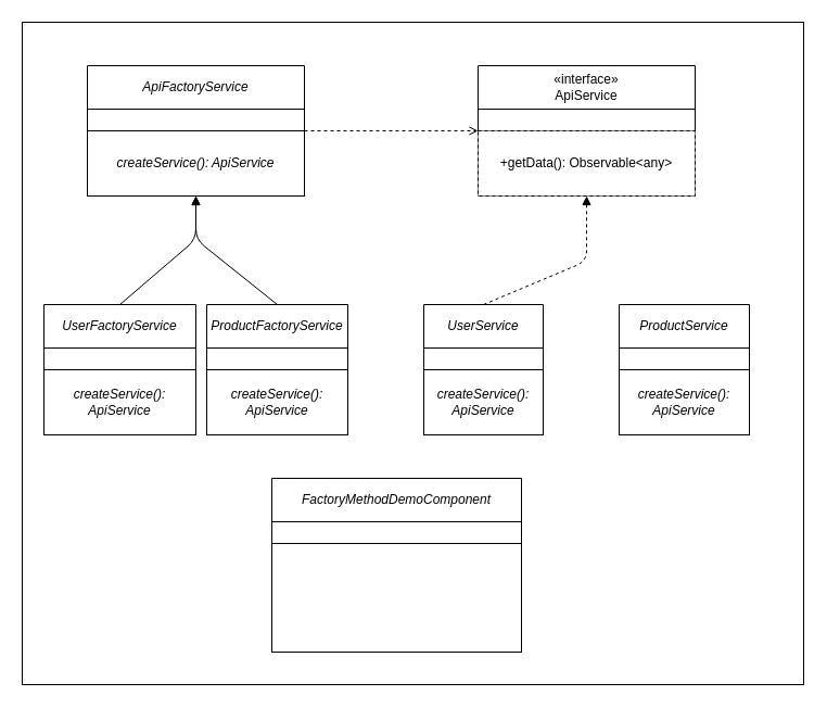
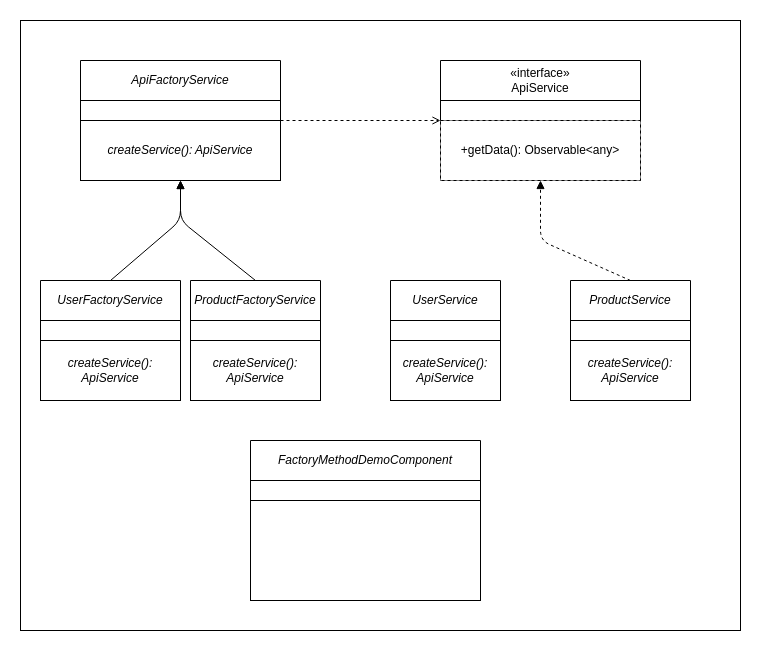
- <mxCell id="9" value="" style="endArrow=block;html=1;entryX=0.5;entryY=1;entryDx=0;entryDy=0;dashed=1;endFill=1;exitX=0.5;exitY=0;exitDx=0;exitDy=0;" edge="1" parent="1" source="11" target="5"><mxGeometry width="50" height="50" relative="1" as="geometry"><mxPoint x="540" y="250" as="sourcePoint" /><mxPoint x="550" y="250" as="targetPoint" /><Array as="points"><mxPoint x="540" y="240" /></Array></mxGeometry></mxCell>
+ <mxCell id="25" value="" style="endArrow=block;html=1;entryX=0.5;entryY=1;entryDx=0;entryDy=0;dashed=1;endFill=1;exitX=0.5;exitY=0;exitDx=0;exitDy=0;" edge="1" parent="1" source="14" target="3"><mxGeometry width="50" height="50" relative="1" as="geometry"><mxPoint x="455" y="290" as="sourcePoint" /><mxPoint x="550" y="190" as="targetPoint" /><Array as="points"><mxPoint x="540" y="240" /></Array></mxGeometry></mxCell>
